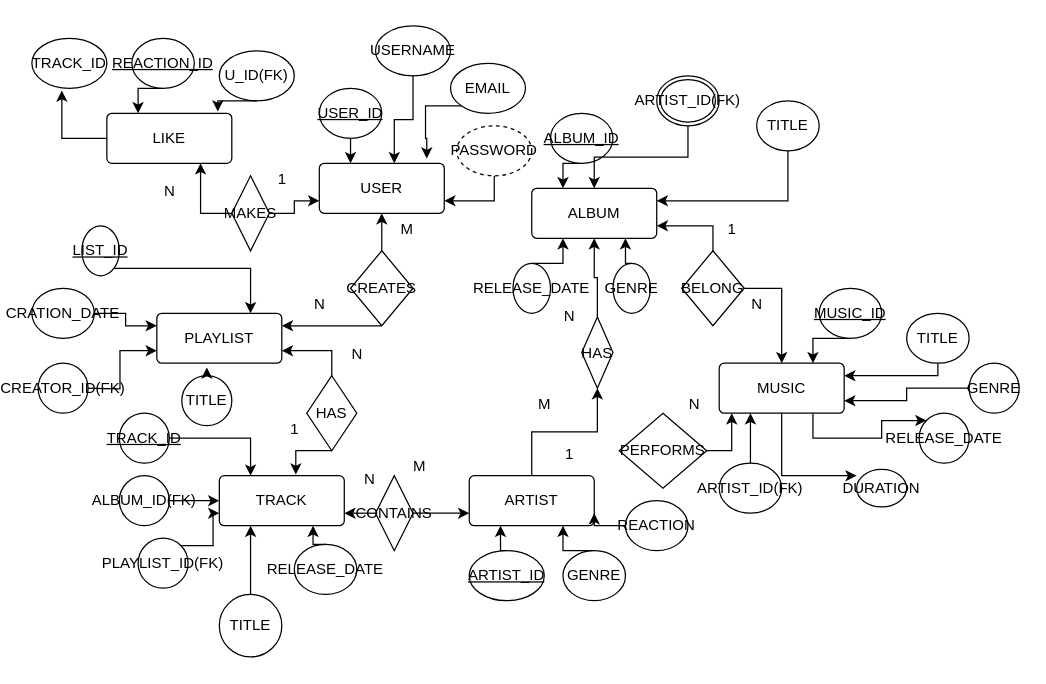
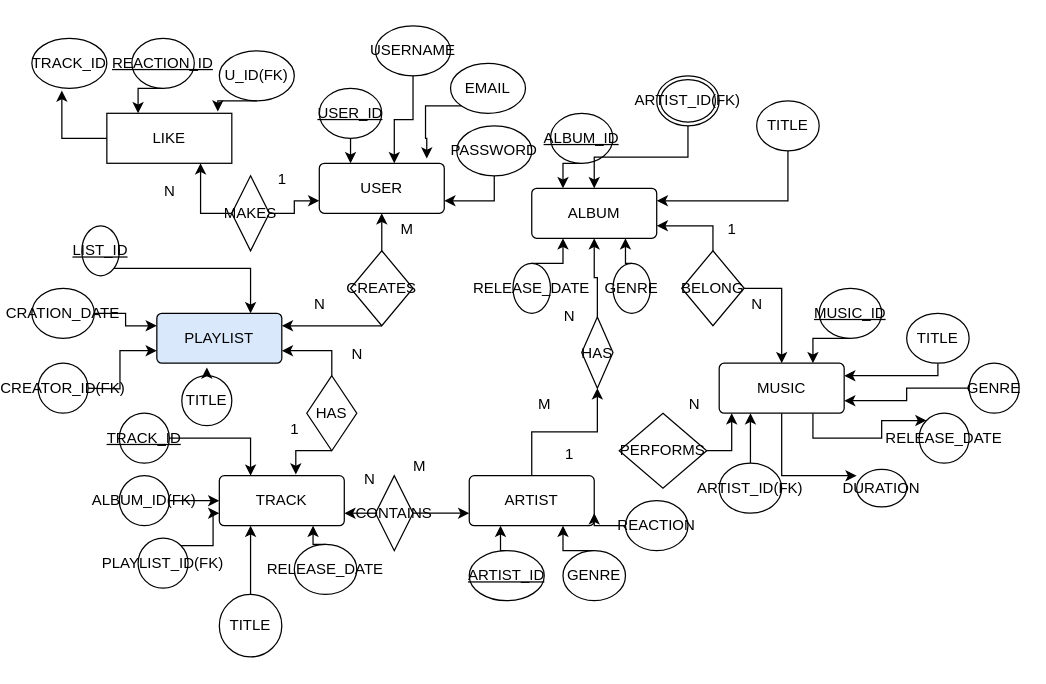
- <mxCell id="10" value="LIKE" style="rounded=1;arcSize=10;whiteSpace=wrap;html=1;align=center;" parent="1" vertex="1"><mxGeometry x="80" y="90" width="100" height="40" as="geometry" /></mxCell>
+ <mxCell id="10" value="LIKE" style="arcSize=10;whiteSpace=wrap;html=1;align=center;rounded=0;" parent="1" vertex="1"><mxGeometry x="80" y="90" width="100" height="40" as="geometry" /></mxCell>
- <mxCell id="37" value="PASSWORD" style="ellipse;whiteSpace=wrap;html=1;align=center;dashed=1;" parent="1" vertex="1"><mxGeometry x="360" y="100" width="60" height="40" as="geometry" /></mxCell>
+ <mxCell id="37" value="PASSWORD" style="ellipse;whiteSpace=wrap;html=1;align=center;" parent="1" vertex="1"><mxGeometry x="360" y="100" width="60" height="40" as="geometry" /></mxCell>
- <mxCell id="4" value="PLAYLIST" style="rounded=1;arcSize=10;whiteSpace=wrap;html=1;align=center;" parent="1" vertex="1"><mxGeometry x="120" y="250" width="100" height="40" as="geometry" /></mxCell>
+ <mxCell id="4" value="PLAYLIST" style="rounded=1;arcSize=10;whiteSpace=wrap;html=1;align=center;fillColor=#dae8fc;" parent="1" vertex="1"><mxGeometry x="120" y="250" width="100" height="40" as="geometry" /></mxCell>
